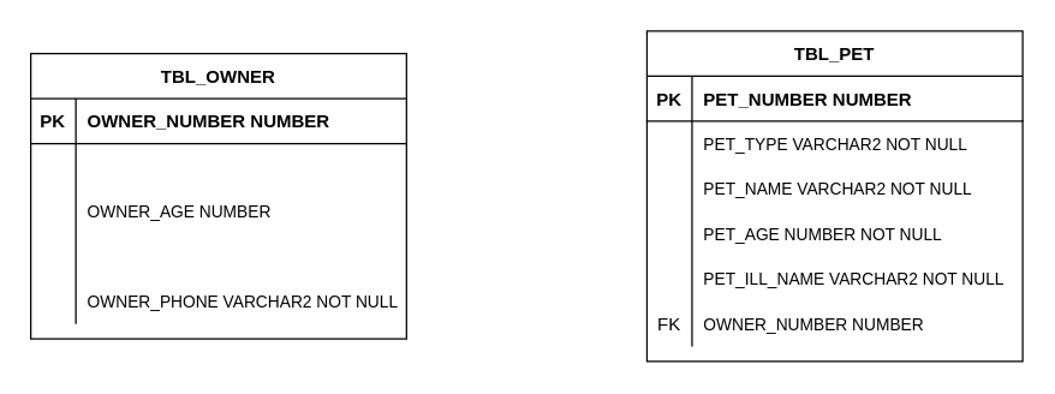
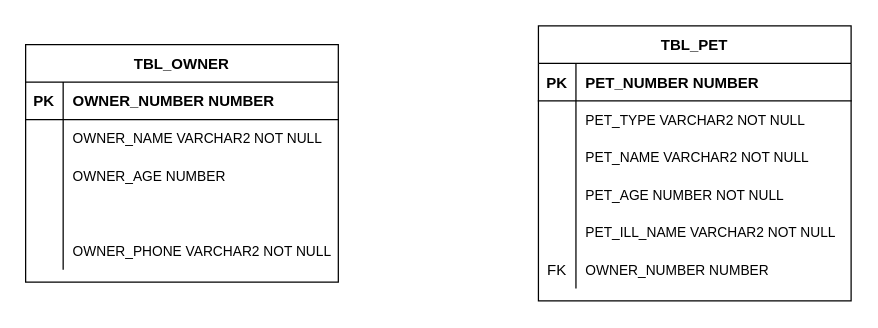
+ <mxCell id="8" value="OWNER_NAME VARCHAR2 NOT NULL" style="shape=partialRectangle;overflow=hidden;connectable=0;fillColor=none;top=0;left=0;bottom=0;right=0;align=left;spacingLeft=6;fontSize=11;" vertex="1" parent="6"><mxGeometry x="30" width="220" height="30" as="geometry"><mxRectangle width="220" height="30" as="alternateBounds" /></mxGeometry></mxCell>
